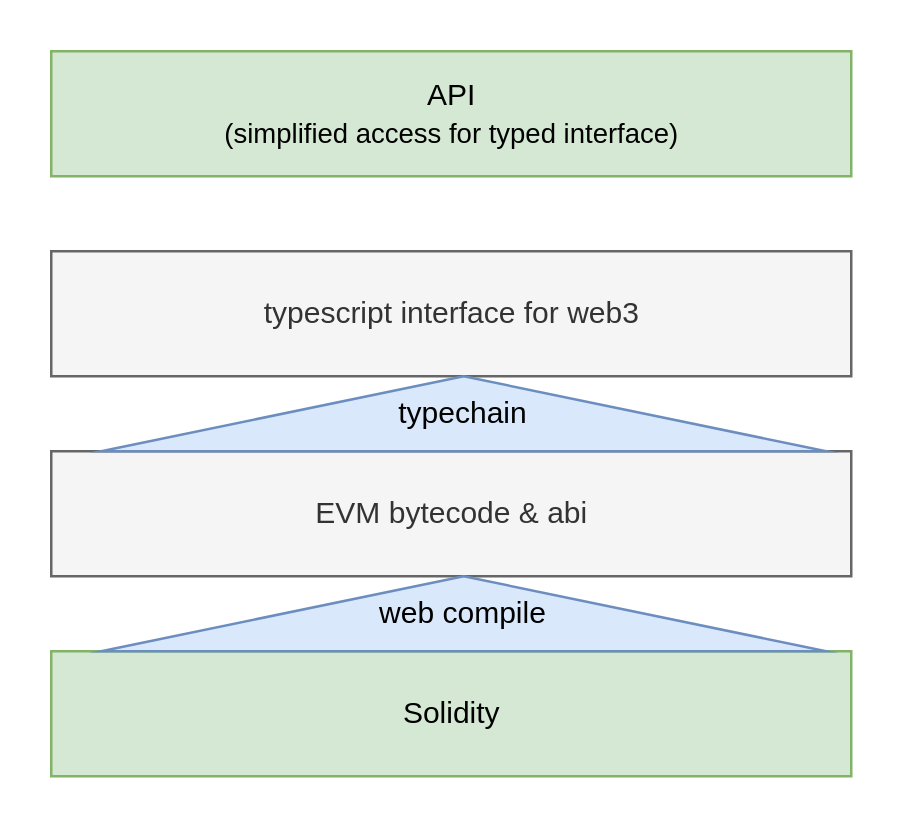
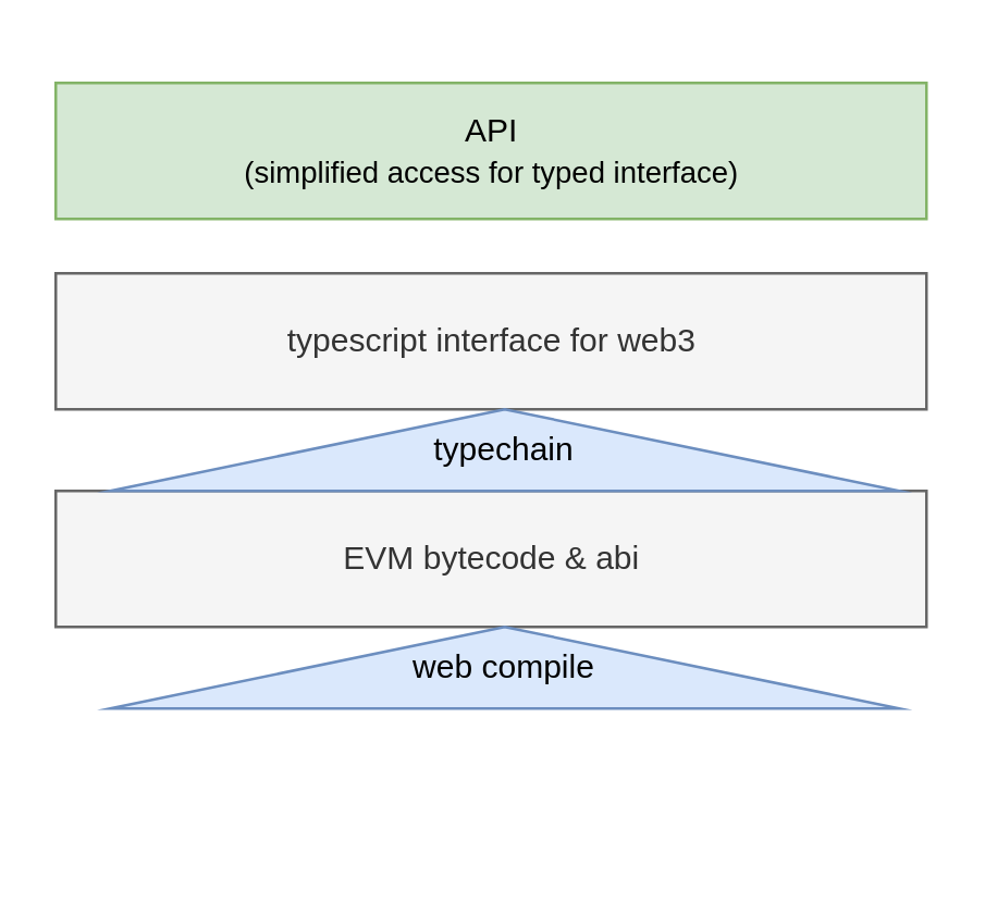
- <mxCell id="7" value="API&lt;br&gt;&lt;font style=&quot;font-size: 11px&quot;&gt;(simplified access for typed interface)&lt;/font&gt;" style="html=1;dashed=0;whitespace=wrap;fillColor=#d5e8d4;strokeColor=#82b366;" vertex="1" parent="1"><mxGeometry x="20" y="20" width="320" height="50" as="geometry" /></mxCell>
+ <mxCell id="7" value="API&lt;br&gt;&lt;font style=&quot;font-size: 11px&quot;&gt;(simplified access for typed interface)&lt;/font&gt;" style="html=1;dashed=0;whitespace=wrap;fillColor=#d5e8d4;strokeColor=#82b366;" vertex="1" parent="1"><mxGeometry x="20" y="30" width="320" height="50" as="geometry" /></mxCell>
- <mxCell id="2" value="Solidity" style="html=1;dashed=0;whitespace=wrap;fillColor=#d5e8d4;strokeColor=#82b366;" vertex="1" parent="1"><mxGeometry x="20" y="260" width="320" height="50" as="geometry" /></mxCell>
